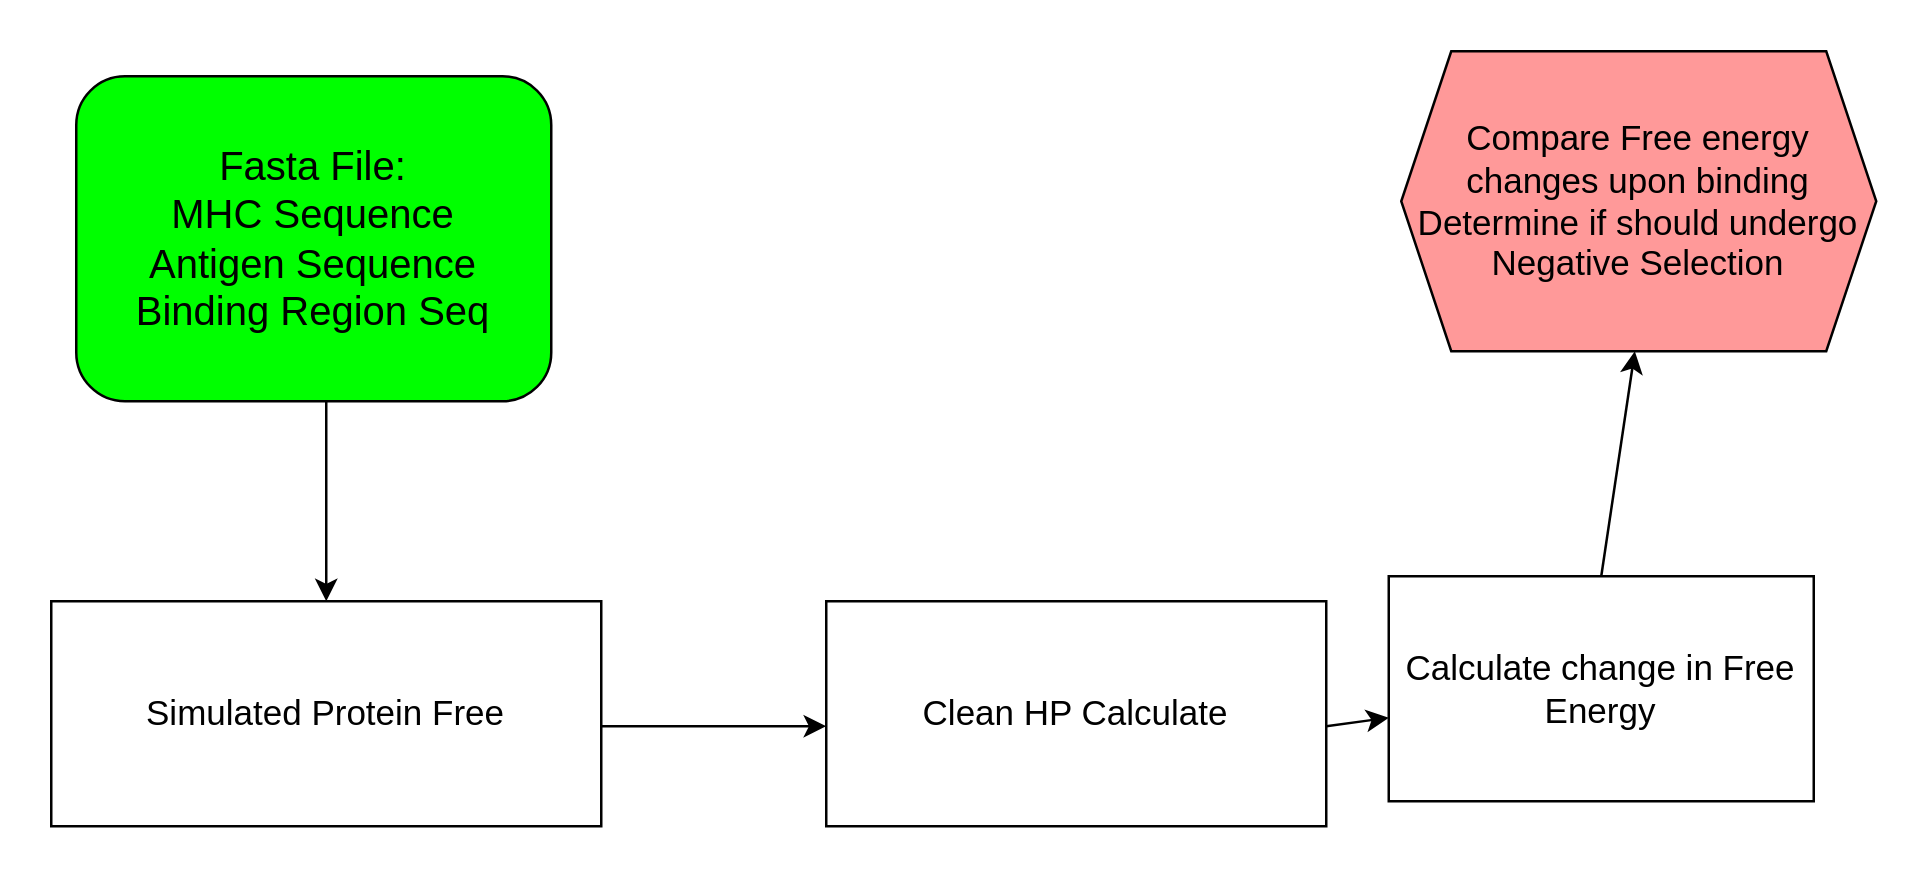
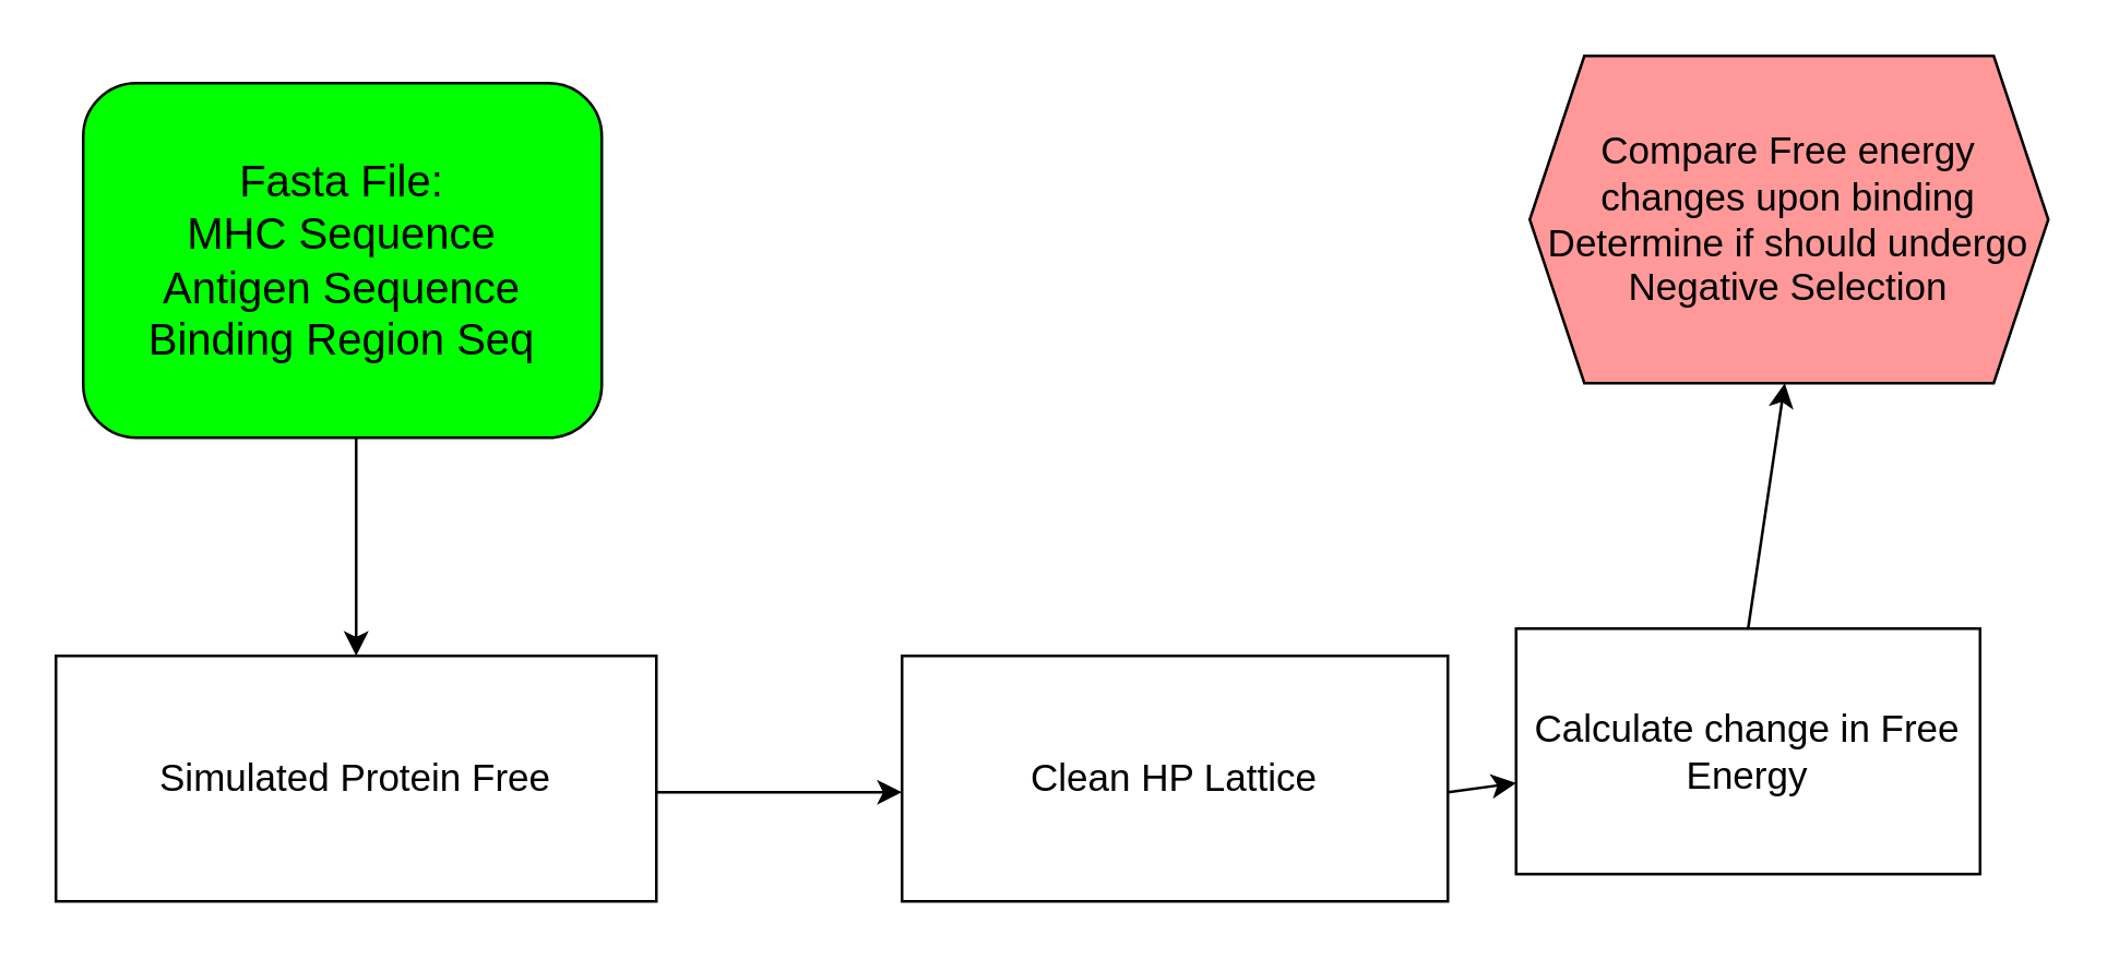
- <mxCell id="6" value="&lt;font style=&quot;font-size: 14px;&quot;&gt;Clean HP Calculate&lt;/font&gt;&lt;font style=&quot;font-size: 12px;&quot;&gt; &lt;br&gt;&lt;/font&gt;" style="rounded=0;whiteSpace=wrap;html=1;" vertex="1" parent="1"><mxGeometry x="330" y="240" width="200" height="90" as="geometry" /></mxCell>
+ <mxCell id="6" value="&lt;font style=&quot;font-size: 14px;&quot;&gt;Clean HP Lattice&lt;/font&gt;&lt;font style=&quot;font-size: 12px;&quot;&gt; &lt;br&gt;&lt;/font&gt;" style="rounded=0;whiteSpace=wrap;html=1;" vertex="1" parent="1"><mxGeometry x="330" y="240" width="200" height="90" as="geometry" /></mxCell>
